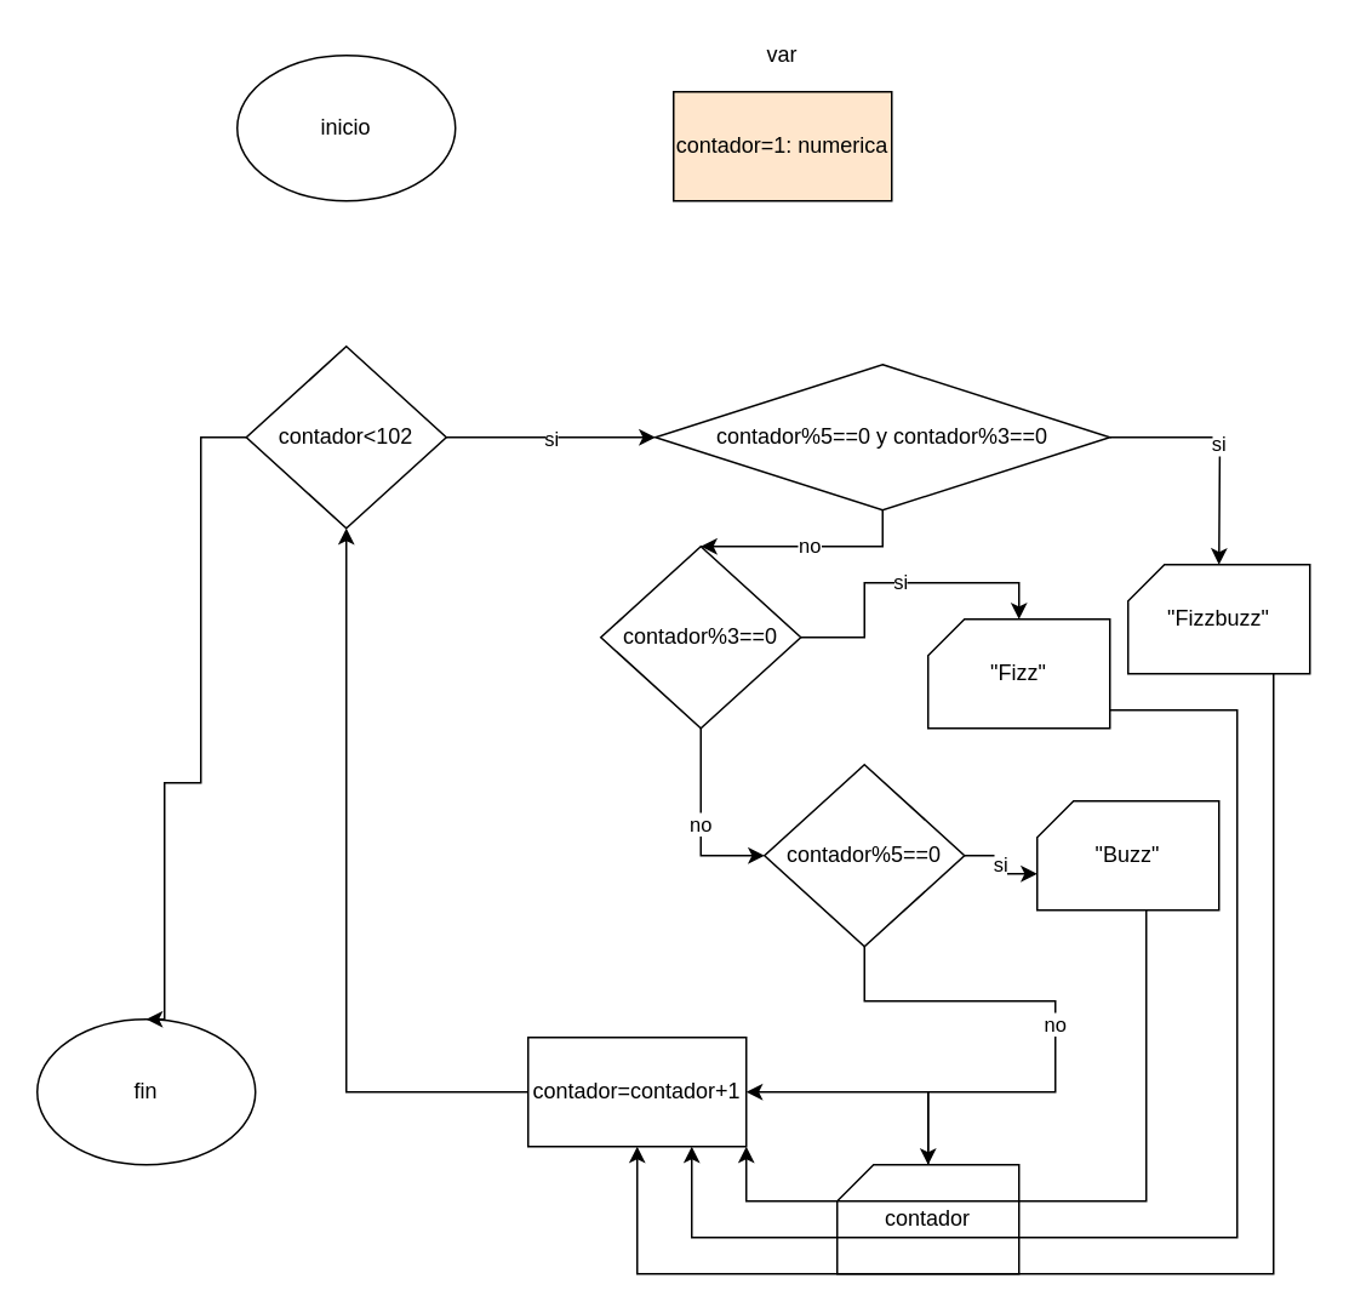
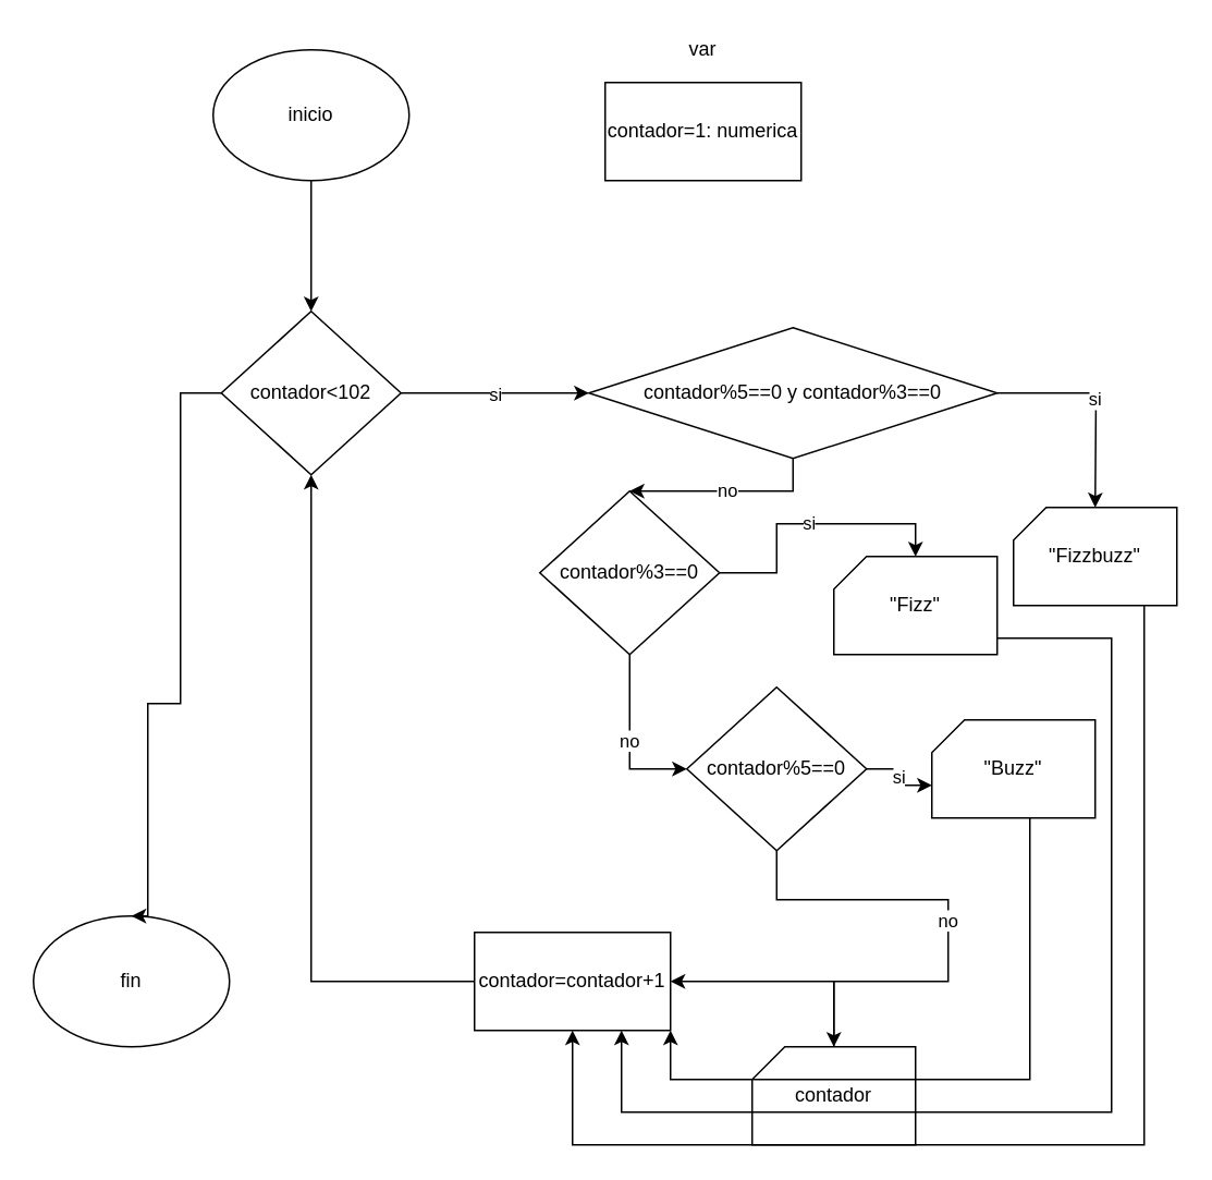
- <mxCell id="5" value="contador=1: numerica" style="rounded=0;whiteSpace=wrap;html=1;fillColor=#ffe6cc;" vertex="1" parent="1"><mxGeometry x="370" y="50" width="120" height="60" as="geometry" /></mxCell>
+ <mxCell id="5" value="contador=1: numerica" style="rounded=0;whiteSpace=wrap;html=1;" vertex="1" parent="1"><mxGeometry x="370" y="50" width="120" height="60" as="geometry" /></mxCell>
+ <mxCell id="2" style="edgeStyle=orthogonalEdgeStyle;rounded=0;orthogonalLoop=1;jettySize=auto;html=1;entryX=0.5;entryY=0;entryDx=0;entryDy=0;" edge="1" parent="1" source="3" target="9"><mxGeometry relative="1" as="geometry" /></mxCell>
